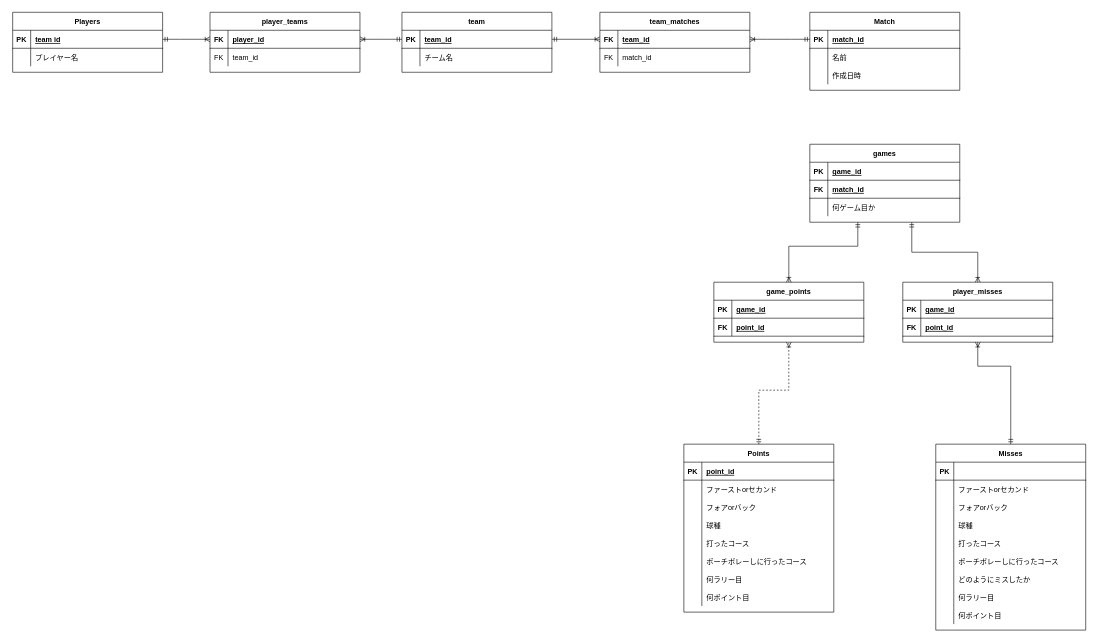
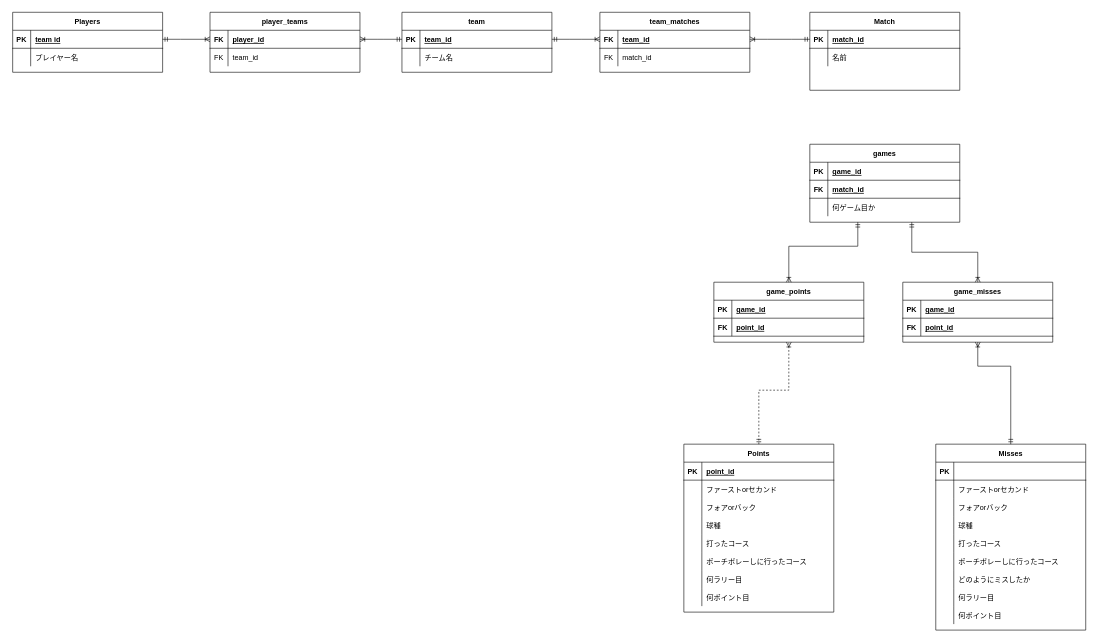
- <mxCell id="43" value="作成日時" style="shape=partialRectangle;overflow=hidden;connectable=0;fillColor=none;top=0;left=0;bottom=0;right=0;align=left;spacingLeft=6;" parent="41" vertex="1"><mxGeometry x="30" width="220" height="30" as="geometry"><mxRectangle width="220" height="30" as="alternateBounds" /></mxGeometry></mxCell>
- <mxCell id="115" value="player_misses" style="shape=table;startSize=30;container=1;collapsible=1;childLayout=tableLayout;fixedRows=1;rowLines=0;fontStyle=1;align=center;resizeLast=1;" parent="1" vertex="1"><mxGeometry x="1504" y="470" width="250" height="100" as="geometry"><mxRectangle x="70" y="120" width="100" height="30" as="alternateBounds" /></mxGeometry></mxCell>
+ <mxCell id="115" value="game_misses" style="shape=table;startSize=30;container=1;collapsible=1;childLayout=tableLayout;fixedRows=1;rowLines=0;fontStyle=1;align=center;resizeLast=1;" parent="1" vertex="1"><mxGeometry x="1504" y="470" width="250" height="100" as="geometry"><mxRectangle x="70" y="120" width="100" height="30" as="alternateBounds" /></mxGeometry></mxCell>
